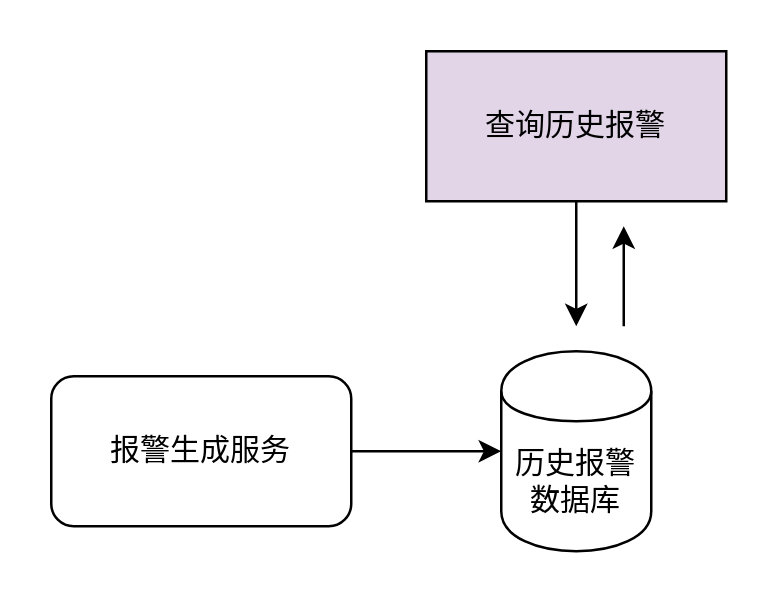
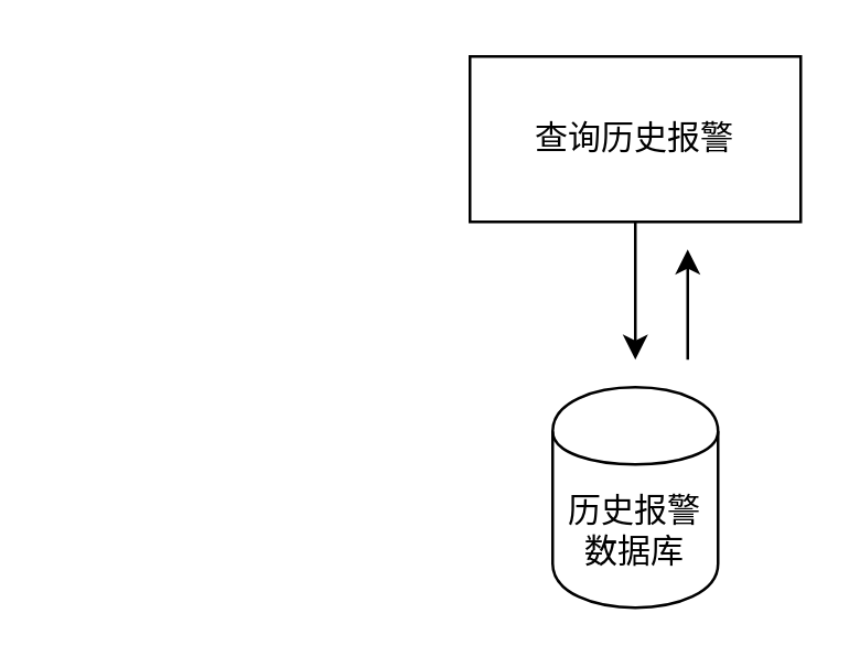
- <mxCell id="3" value="查询历史报警" style="rounded=0;whiteSpace=wrap;html=1;fillColor=#e1d5e7;" vertex="1" parent="1"><mxGeometry x="170" y="20" width="120" height="60" as="geometry" /></mxCell>
+ <mxCell id="3" value="查询历史报警" style="rounded=0;whiteSpace=wrap;html=1;" vertex="1" parent="1"><mxGeometry x="170" y="20" width="120" height="60" as="geometry" /></mxCell>
- <mxCell id="6" value="报警生成服务" style="rounded=1;whiteSpace=wrap;html=1;" vertex="1" parent="1"><mxGeometry x="20" y="150" width="120" height="60" as="geometry" /></mxCell>
- <mxCell id="5" style="edgeStyle=orthogonalEdgeStyle;rounded=0;orthogonalLoop=1;jettySize=auto;html=1;entryX=0;entryY=0.5;entryDx=0;entryDy=0;" edge="1" parent="1" source="6" target="4"><mxGeometry relative="1" as="geometry" /></mxCell>
